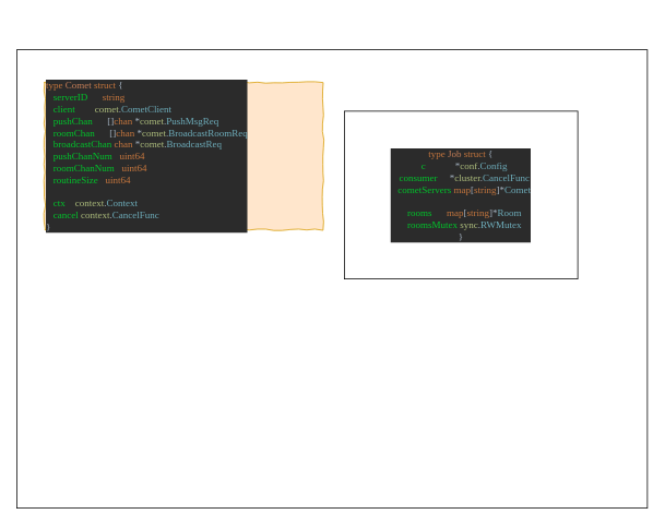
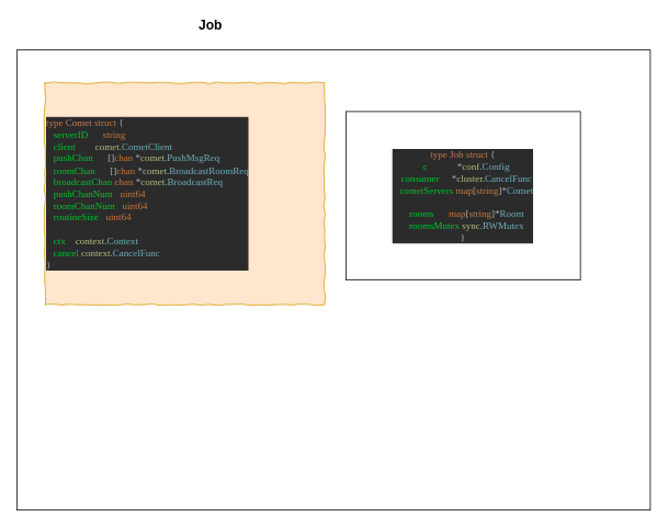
+ <mxCell id="3" value="Job" style="text;html=1;align=center;verticalAlign=middle;resizable=0;points=[];autosize=1;strokeColor=none;fontSize=16;fontStyle=1" parent="1" vertex="1"><mxGeometry x="235" y="20" width="40" height="20" as="geometry" /></mxCell>
- <mxCell id="4" value="&lt;pre style=&quot;background-color: #2b2b2b ; color: #a9b7c6 ; font-family: &amp;#34;menlo&amp;#34; ; font-size: 9.0pt&quot;&gt;&lt;span style=&quot;color: #c7773e&quot;&gt;type &lt;/span&gt;&lt;span style=&quot;color: #c67f58&quot;&gt;Comet &lt;/span&gt;&lt;span style=&quot;color: #c7773e&quot;&gt;struct &lt;/span&gt;{&lt;br&gt;   &lt;span style=&quot;color: #00c62b&quot;&gt;serverID      &lt;/span&gt;&lt;span style=&quot;color: #c7773e&quot;&gt;string&lt;br&gt;&lt;/span&gt;&lt;span style=&quot;color: #c7773e&quot;&gt;   &lt;/span&gt;&lt;span style=&quot;color: #00c62b&quot;&gt;client        &lt;/span&gt;&lt;span style=&quot;color: #afbf7e&quot;&gt;comet&lt;/span&gt;.&lt;span style=&quot;color: #6fafbd&quot;&gt;CometClient&lt;br&gt;&lt;/span&gt;&lt;span style=&quot;color: #6fafbd&quot;&gt;   &lt;/span&gt;&lt;span style=&quot;color: #00c62b&quot;&gt;pushChan      &lt;/span&gt;[]&lt;span style=&quot;color: #c7773e&quot;&gt;chan &lt;/span&gt;*&lt;span style=&quot;color: #afbf7e&quot;&gt;comet&lt;/span&gt;.&lt;span style=&quot;color: #6fafbd&quot;&gt;PushMsgReq&lt;br&gt;&lt;/span&gt;&lt;span style=&quot;color: #6fafbd&quot;&gt;   &lt;/span&gt;&lt;span style=&quot;color: #00c62b&quot;&gt;roomChan      &lt;/span&gt;[]&lt;span style=&quot;color: #c7773e&quot;&gt;chan &lt;/span&gt;*&lt;span style=&quot;color: #afbf7e&quot;&gt;comet&lt;/span&gt;.&lt;span style=&quot;color: #6fafbd&quot;&gt;BroadcastRoomReq&lt;br&gt;&lt;/span&gt;&lt;span style=&quot;color: #6fafbd&quot;&gt;   &lt;/span&gt;&lt;span style=&quot;color: #00c62b&quot;&gt;broadcastChan &lt;/span&gt;&lt;span style=&quot;color: #c7773e&quot;&gt;chan &lt;/span&gt;*&lt;span style=&quot;color: #afbf7e&quot;&gt;comet&lt;/span&gt;.&lt;span style=&quot;color: #6fafbd&quot;&gt;BroadcastReq&lt;br&gt;&lt;/span&gt;&lt;span style=&quot;color: #6fafbd&quot;&gt;   &lt;/span&gt;&lt;span style=&quot;color: #00c62b&quot;&gt;pushChanNum   &lt;/span&gt;&lt;span style=&quot;color: #c7773e&quot;&gt;uint64&lt;br&gt;&lt;/span&gt;&lt;span style=&quot;color: #c7773e&quot;&gt;   &lt;/span&gt;&lt;span style=&quot;color: #00c62b&quot;&gt;roomChanNum   &lt;/span&gt;&lt;span style=&quot;color: #c7773e&quot;&gt;uint64&lt;br&gt;&lt;/span&gt;&lt;span style=&quot;color: #c7773e&quot;&gt;   &lt;/span&gt;&lt;span style=&quot;color: #00c62b&quot;&gt;routineSize   &lt;/span&gt;&lt;span style=&quot;color: #c7773e&quot;&gt;uint64&lt;br&gt;&lt;/span&gt;&lt;span style=&quot;color: #c7773e&quot;&gt;&lt;br&gt;&lt;/span&gt;&lt;span style=&quot;color: #c7773e&quot;&gt;   &lt;/span&gt;&lt;span style=&quot;color: #00c62b&quot;&gt;ctx    &lt;/span&gt;&lt;span style=&quot;color: #afbf7e&quot;&gt;context&lt;/span&gt;.&lt;span style=&quot;color: #6fafbd&quot;&gt;Context&lt;br&gt;&lt;/span&gt;&lt;span style=&quot;color: #6fafbd&quot;&gt;   &lt;/span&gt;&lt;span style=&quot;color: #00c62b&quot;&gt;cancel &lt;/span&gt;&lt;span style=&quot;color: #afbf7e&quot;&gt;context&lt;/span&gt;.&lt;span style=&quot;color: #6fafbd&quot;&gt;CancelFunc&lt;br&gt;&lt;/span&gt;}&lt;/pre&gt;" style="rounded=0;whiteSpace=wrap;html=1;fontSize=16;comic=1;fillColor=#ffe6cc;strokeColor=#d79b00;align=left;" parent="1" vertex="1"><mxGeometry x="54" y="100" width="340" height="180" as="geometry" /></mxCell>
+ <mxCell id="4" value="&lt;pre style=&quot;background-color: #2b2b2b ; color: #a9b7c6 ; font-family: &amp;#34;menlo&amp;#34; ; font-size: 9.0pt&quot;&gt;&lt;span style=&quot;color: #c7773e&quot;&gt;type &lt;/span&gt;&lt;span style=&quot;color: #c67f58&quot;&gt;Comet &lt;/span&gt;&lt;span style=&quot;color: #c7773e&quot;&gt;struct &lt;/span&gt;{&lt;br&gt;   &lt;span style=&quot;color: #00c62b&quot;&gt;serverID      &lt;/span&gt;&lt;span style=&quot;color: #c7773e&quot;&gt;string&lt;br&gt;&lt;/span&gt;&lt;span style=&quot;color: #c7773e&quot;&gt;   &lt;/span&gt;&lt;span style=&quot;color: #00c62b&quot;&gt;client        &lt;/span&gt;&lt;span style=&quot;color: #afbf7e&quot;&gt;comet&lt;/span&gt;.&lt;span style=&quot;color: #6fafbd&quot;&gt;CometClient&lt;br&gt;&lt;/span&gt;&lt;span style=&quot;color: #6fafbd&quot;&gt;   &lt;/span&gt;&lt;span style=&quot;color: #00c62b&quot;&gt;pushChan      &lt;/span&gt;[]&lt;span style=&quot;color: #c7773e&quot;&gt;chan &lt;/span&gt;*&lt;span style=&quot;color: #afbf7e&quot;&gt;comet&lt;/span&gt;.&lt;span style=&quot;color: #6fafbd&quot;&gt;PushMsgReq&lt;br&gt;&lt;/span&gt;&lt;span style=&quot;color: #6fafbd&quot;&gt;   &lt;/span&gt;&lt;span style=&quot;color: #00c62b&quot;&gt;roomChan      &lt;/span&gt;[]&lt;span style=&quot;color: #c7773e&quot;&gt;chan &lt;/span&gt;*&lt;span style=&quot;color: #afbf7e&quot;&gt;comet&lt;/span&gt;.&lt;span style=&quot;color: #6fafbd&quot;&gt;BroadcastRoomReq&lt;br&gt;&lt;/span&gt;&lt;span style=&quot;color: #6fafbd&quot;&gt;   &lt;/span&gt;&lt;span style=&quot;color: #00c62b&quot;&gt;broadcastChan &lt;/span&gt;&lt;span style=&quot;color: #c7773e&quot;&gt;chan &lt;/span&gt;*&lt;span style=&quot;color: #afbf7e&quot;&gt;comet&lt;/span&gt;.&lt;span style=&quot;color: #6fafbd&quot;&gt;BroadcastReq&lt;br&gt;&lt;/span&gt;&lt;span style=&quot;color: #6fafbd&quot;&gt;   &lt;/span&gt;&lt;span style=&quot;color: #00c62b&quot;&gt;pushChanNum   &lt;/span&gt;&lt;span style=&quot;color: #c7773e&quot;&gt;uint64&lt;br&gt;&lt;/span&gt;&lt;span style=&quot;color: #c7773e&quot;&gt;   &lt;/span&gt;&lt;span style=&quot;color: #00c62b&quot;&gt;roomChanNum   &lt;/span&gt;&lt;span style=&quot;color: #c7773e&quot;&gt;uint64&lt;br&gt;&lt;/span&gt;&lt;span style=&quot;color: #c7773e&quot;&gt;   &lt;/span&gt;&lt;span style=&quot;color: #00c62b&quot;&gt;routineSize   &lt;/span&gt;&lt;span style=&quot;color: #c7773e&quot;&gt;uint64&lt;br&gt;&lt;/span&gt;&lt;span style=&quot;color: #c7773e&quot;&gt;&lt;br&gt;&lt;/span&gt;&lt;span style=&quot;color: #c7773e&quot;&gt;   &lt;/span&gt;&lt;span style=&quot;color: #00c62b&quot;&gt;ctx    &lt;/span&gt;&lt;span style=&quot;color: #afbf7e&quot;&gt;context&lt;/span&gt;.&lt;span style=&quot;color: #6fafbd&quot;&gt;Context&lt;br&gt;&lt;/span&gt;&lt;span style=&quot;color: #6fafbd&quot;&gt;   &lt;/span&gt;&lt;span style=&quot;color: #00c62b&quot;&gt;cancel &lt;/span&gt;&lt;span style=&quot;color: #afbf7e&quot;&gt;context&lt;/span&gt;.&lt;span style=&quot;color: #6fafbd&quot;&gt;CancelFunc&lt;br&gt;&lt;/span&gt;}&lt;/pre&gt;" style="rounded=0;whiteSpace=wrap;html=1;fontSize=16;comic=1;fillColor=#ffe6cc;strokeColor=#d79b00;align=left;" parent="1" vertex="1"><mxGeometry x="54" y="100" width="340" height="270" as="geometry" /></mxCell>
